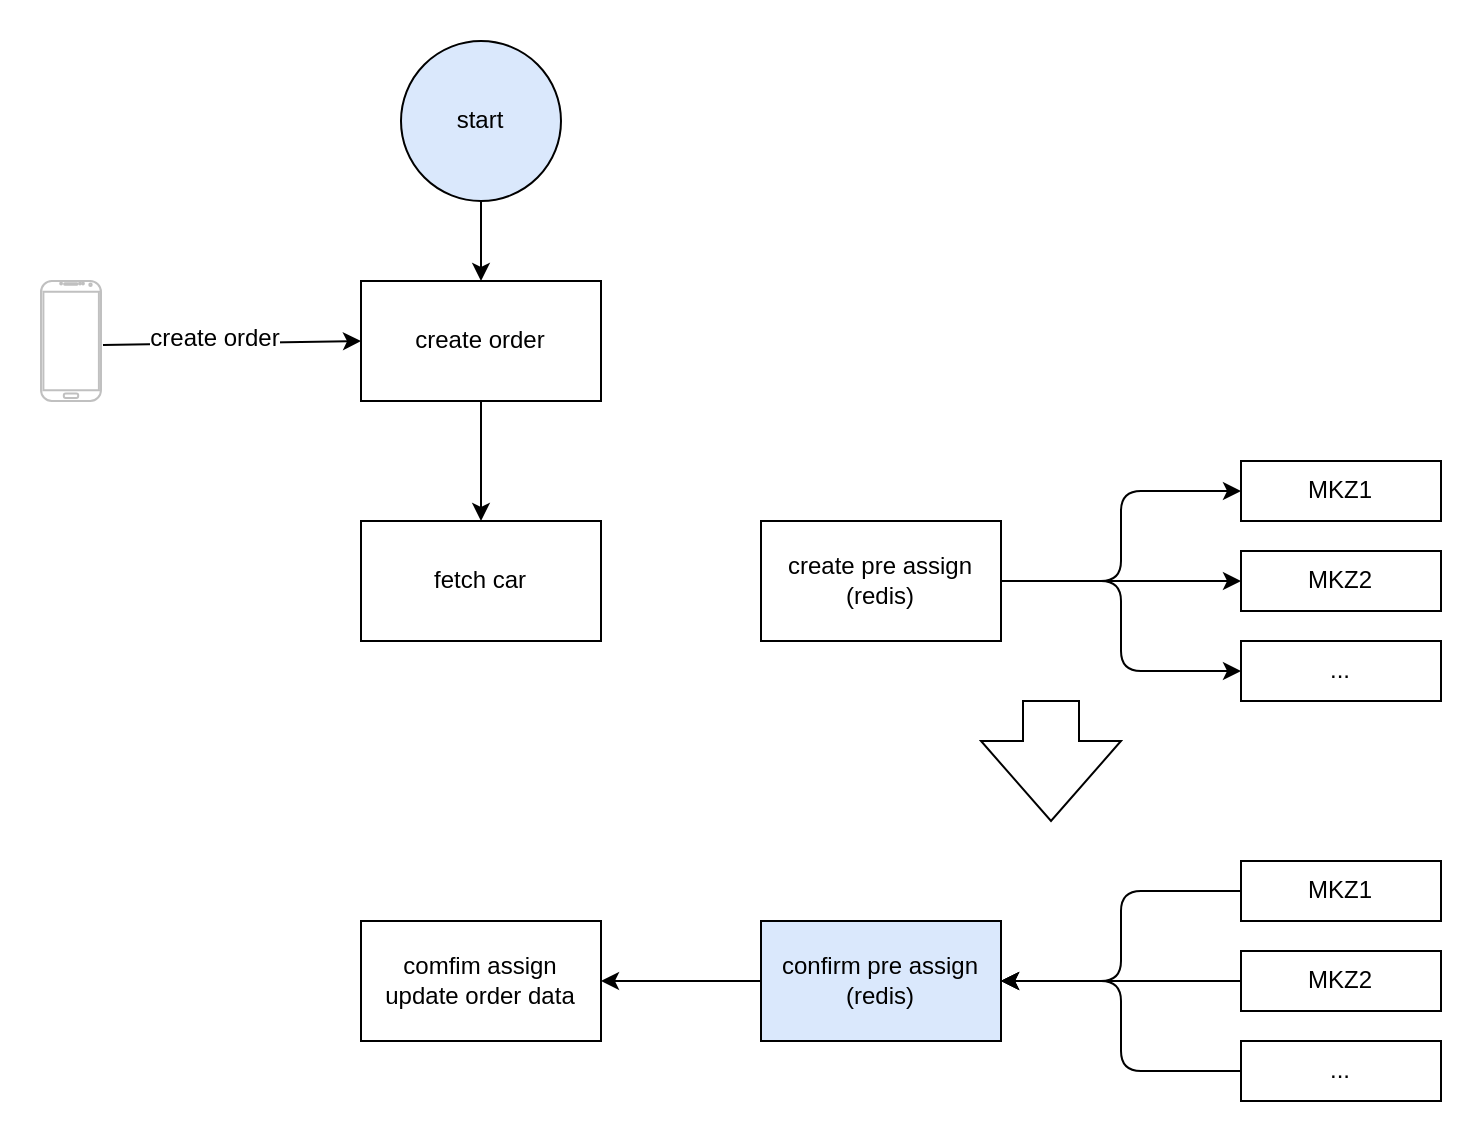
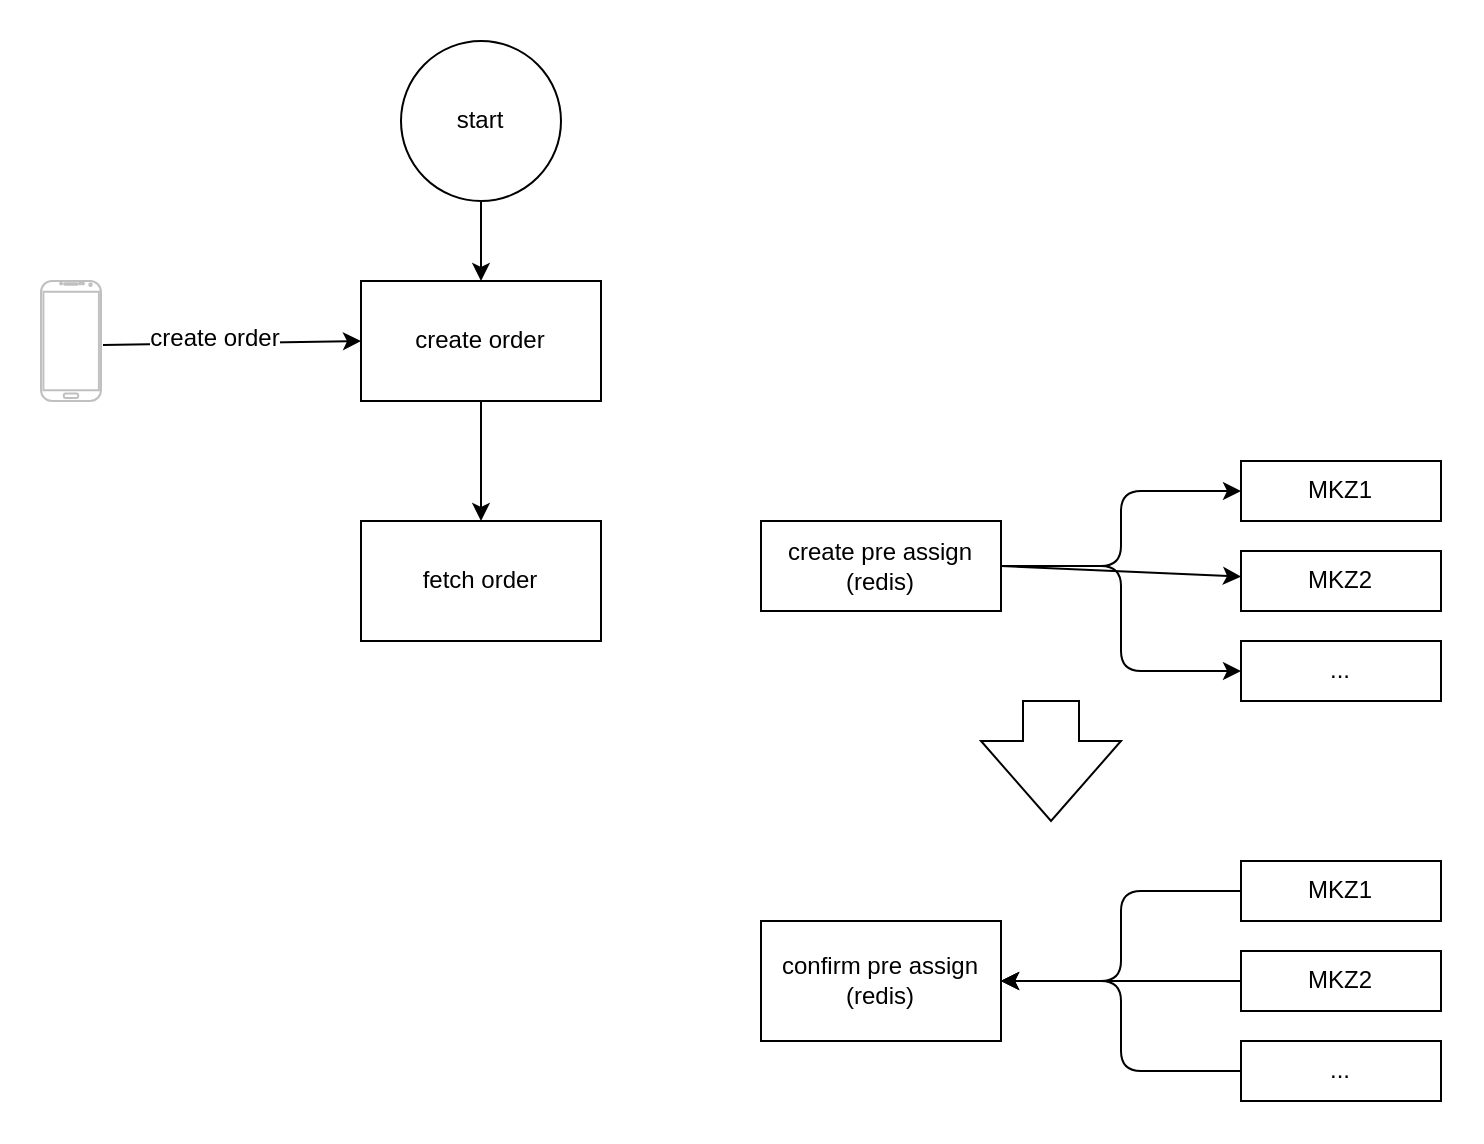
- <mxCell id="3" value="start" style="ellipse;whiteSpace=wrap;html=1;aspect=fixed;fillColor=#dae8fc;" vertex="1" parent="1"><mxGeometry x="200" y="20" width="80" height="80" as="geometry" /></mxCell>
+ <mxCell id="3" value="start" style="ellipse;whiteSpace=wrap;html=1;aspect=fixed;" vertex="1" parent="1"><mxGeometry x="200" y="20" width="80" height="80" as="geometry" /></mxCell>
- <mxCell id="9" value="fetch car" style="rounded=0;whiteSpace=wrap;html=1;" vertex="1" parent="1"><mxGeometry x="180" y="260" width="120" height="60" as="geometry" /></mxCell>
+ <mxCell id="9" value="fetch order" style="rounded=0;whiteSpace=wrap;html=1;" vertex="1" parent="1"><mxGeometry x="180" y="260" width="120" height="60" as="geometry" /></mxCell>
- <mxCell id="10" value="create pre assign&lt;br&gt;(redis)" style="rounded=0;whiteSpace=wrap;html=1;" vertex="1" parent="1"><mxGeometry x="380" y="260" width="120" height="60" as="geometry" /></mxCell>
+ <mxCell id="10" value="create pre assign&lt;br&gt;(redis)" style="rounded=0;whiteSpace=wrap;html=1;" vertex="1" parent="1"><mxGeometry x="380" y="260" width="120" height="45" as="geometry" /></mxCell>
- <mxCell id="26" value="comfim assign&lt;br&gt;update order data" style="rounded=0;whiteSpace=wrap;html=1;" vertex="1" parent="1"><mxGeometry x="180" y="460" width="120" height="60" as="geometry" /></mxCell>
- <mxCell id="18" value="" style="edgeStyle=orthogonalEdgeStyle;rounded=0;orthogonalLoop=1;jettySize=auto;html=1;" edge="1" parent="1" source="19" target="26"><mxGeometry relative="1" as="geometry" /></mxCell>
- <mxCell id="19" value="confirm pre assign&lt;br&gt;(redis)" style="rounded=0;whiteSpace=wrap;html=1;fillColor=#dae8fc;" vertex="1" parent="1"><mxGeometry x="380" y="460" width="120" height="60" as="geometry" /></mxCell>
+ <mxCell id="19" value="confirm pre assign&lt;br&gt;(redis)" style="rounded=0;whiteSpace=wrap;html=1;" vertex="1" parent="1"><mxGeometry x="380" y="460" width="120" height="60" as="geometry" /></mxCell>
